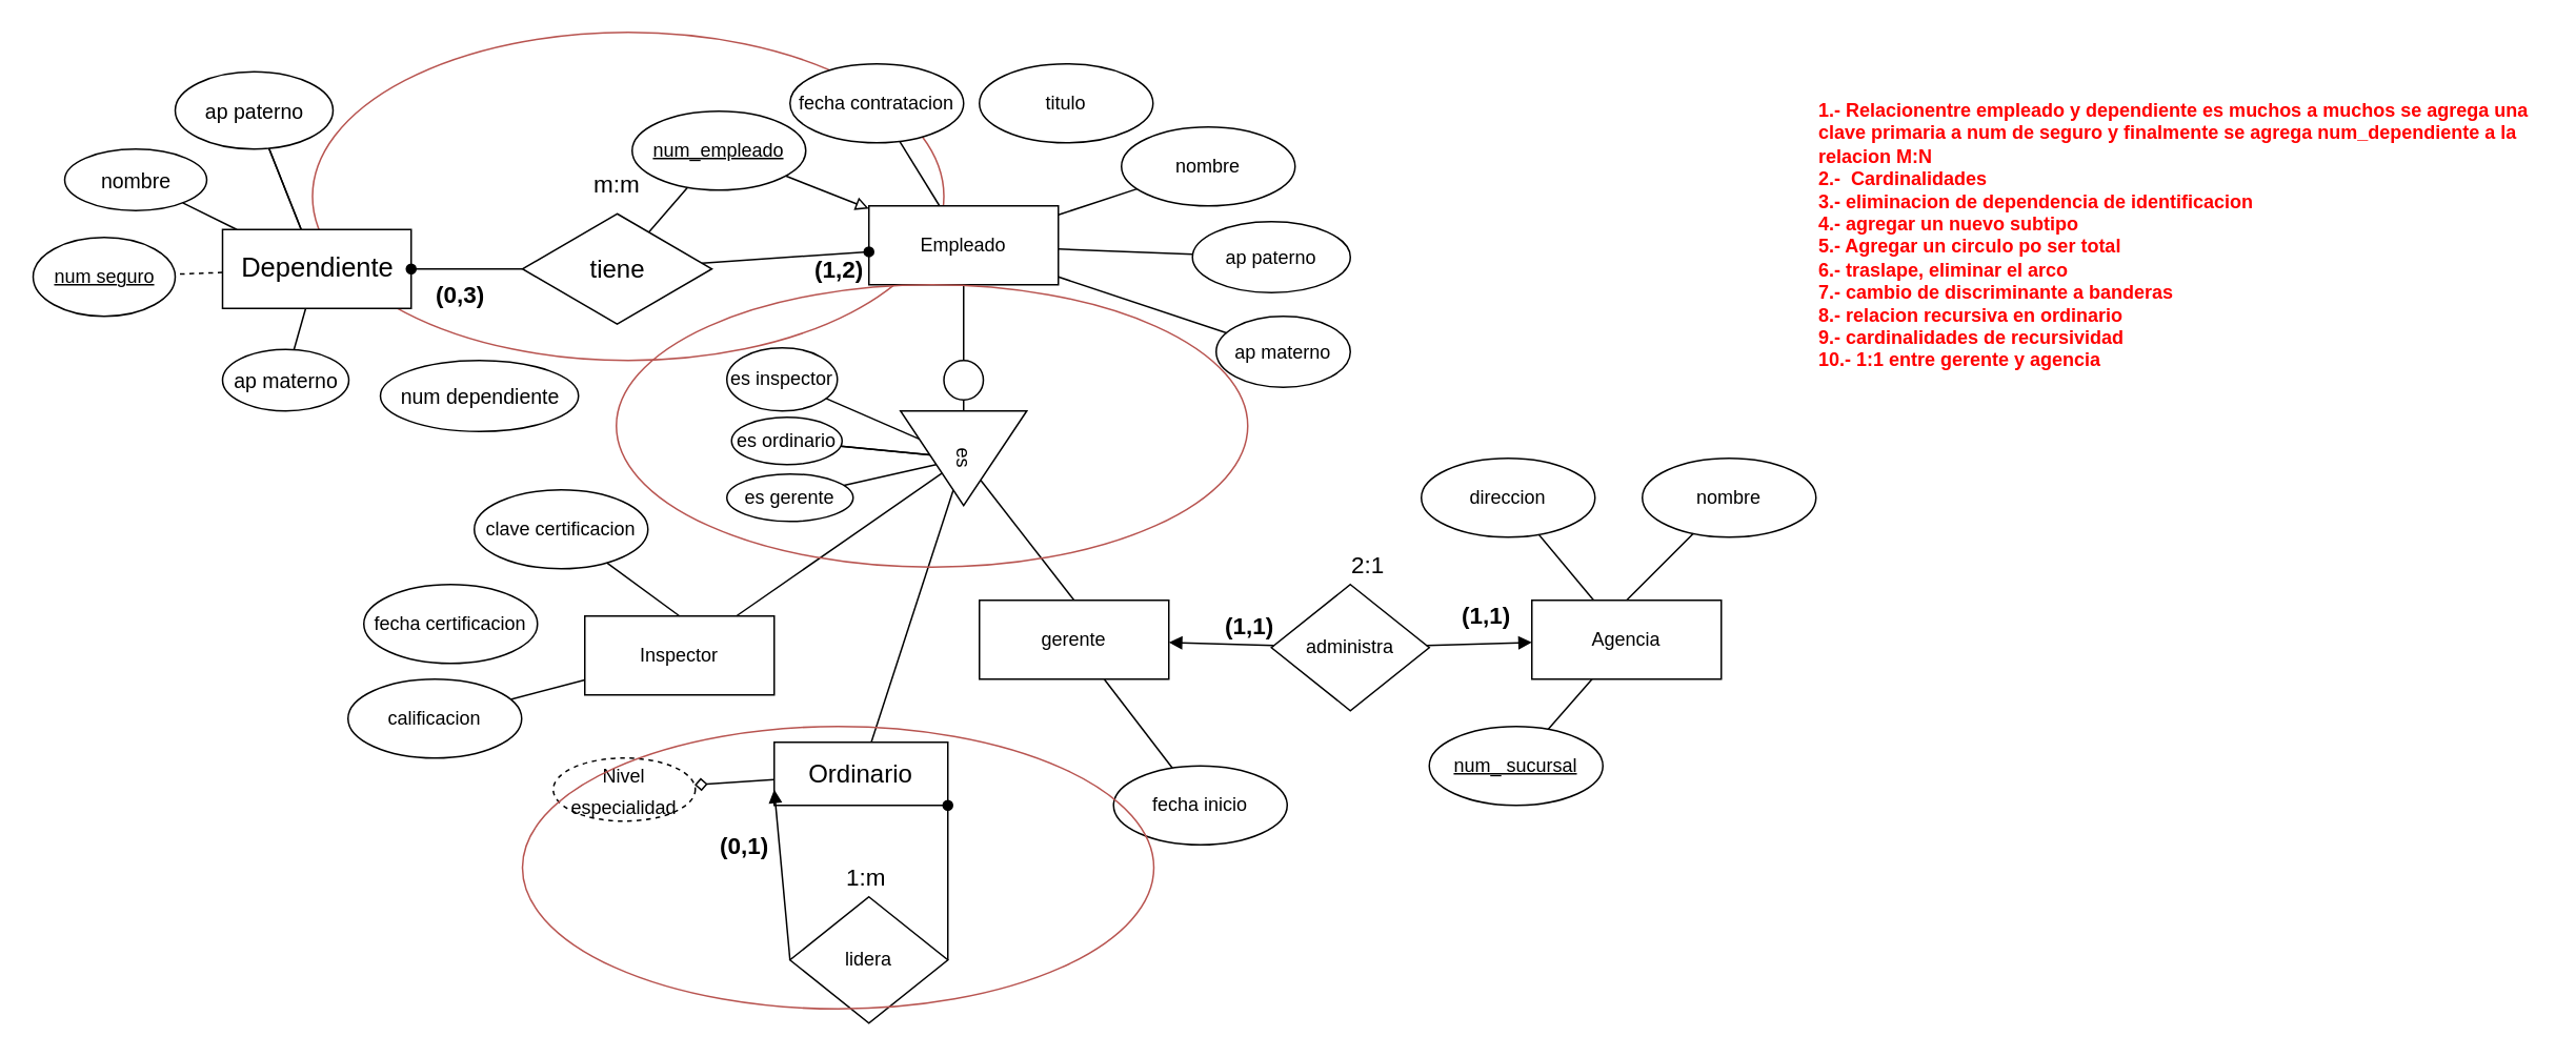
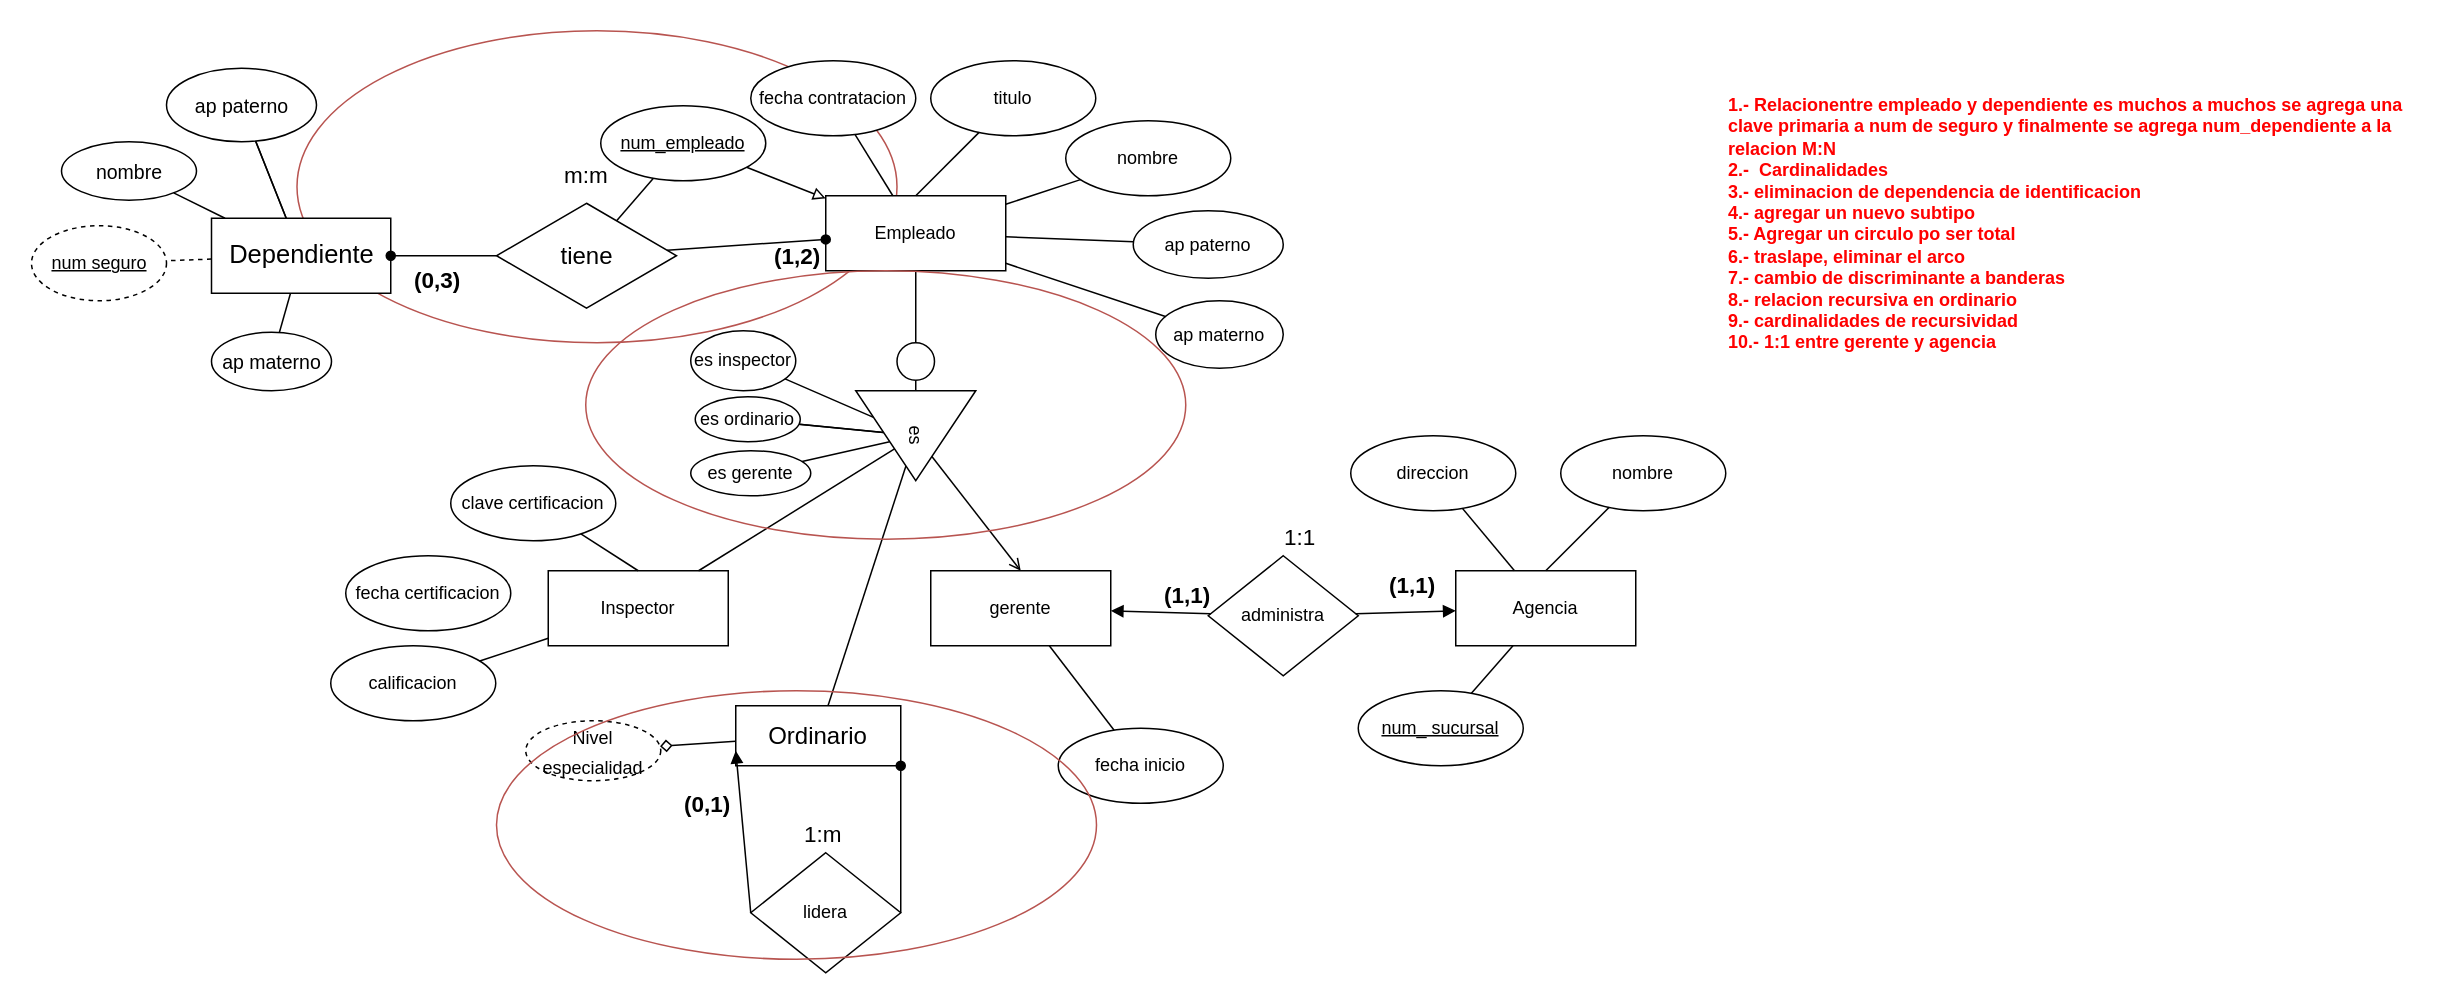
+ <mxCell id="14" style="edgeStyle=none;rounded=0;orthogonalLoop=1;jettySize=auto;html=1;entryX=0.5;entryY=0;entryDx=0;entryDy=0;startArrow=none;startFill=0;endArrow=none;endFill=0;" parent="3" source="11" target="4" edge="1"><mxGeometry relative="1" as="geometry" /></mxCell>
- <mxCell id="88" value="&lt;u&gt;num seguro&lt;/u&gt;" style="ellipse;whiteSpace=wrap;html=1;" parent="1" vertex="1"><mxGeometry x="20.5" y="150" width="90" height="50" as="geometry" /></mxCell>
+ <mxCell id="88" value="&lt;u&gt;num seguro&lt;/u&gt;" style="ellipse;whiteSpace=wrap;html=1;dashed=1;" parent="1" vertex="1"><mxGeometry x="20.5" y="150" width="90" height="50" as="geometry" /></mxCell>
- <mxCell id="84" value="&lt;font size=&quot;1&quot;&gt;&lt;span style=&quot;font-size: 13px&quot;&gt;num dependiente&lt;/span&gt;&lt;/font&gt;" style="ellipse;whiteSpace=wrap;html=1;fontSize=17;fontStyle=0" parent="1" vertex="1"><mxGeometry x="240.5" y="228" width="125.5" height="45" as="geometry" /></mxCell>
- <mxCell id="67" value="2:1" style="text;strokeColor=none;fillColor=none;spacingLeft=4;spacingRight=4;overflow=hidden;rotatable=0;points=[[0,0.5],[1,0.5]];portConstraint=eastwest;fontSize=15;" parent="65" vertex="1"><mxGeometry x="100" width="40" height="30" as="geometry" /></mxCell>
+ <mxCell id="67" value="1:1" style="text;strokeColor=none;fillColor=none;spacingLeft=4;spacingRight=4;overflow=hidden;rotatable=0;points=[[0,0.5],[1,0.5]];portConstraint=eastwest;fontSize=15;" parent="65" vertex="1"><mxGeometry x="100" width="40" height="30" as="geometry" /></mxCell>
- <mxCell id="51" style="edgeStyle=none;rounded=0;orthogonalLoop=1;jettySize=auto;html=1;entryX=0.5;entryY=0;entryDx=0;entryDy=0;startArrow=none;startFill=0;endArrow=none;endFill=0;" parent="1" source="29" target="89" edge="1"><mxGeometry relative="1" as="geometry"><mxPoint x="713.976" y="376.249" as="sourcePoint" /></mxGeometry></mxCell>
+ <mxCell id="51" style="edgeStyle=none;rounded=0;orthogonalLoop=1;jettySize=auto;html=1;entryX=0.5;entryY=0;entryDx=0;entryDy=0;startArrow=none;startFill=0;endArrow=open;endFill=0;" parent="1" source="29" target="89" edge="1"><mxGeometry relative="1" as="geometry"><mxPoint x="713.976" y="376.249" as="sourcePoint" /></mxGeometry></mxCell>
- <mxCell id="33" value="Inspector" style="whiteSpace=wrap;html=1;align=center;" parent="32" vertex="1"><mxGeometry x="150" y="90" width="120" height="50" as="geometry" /></mxCell>
+ <mxCell id="33" value="Inspector" style="whiteSpace=wrap;html=1;align=center;" parent="32" vertex="1"><mxGeometry x="145" y="80" width="120" height="50" as="geometry" /></mxCell>
